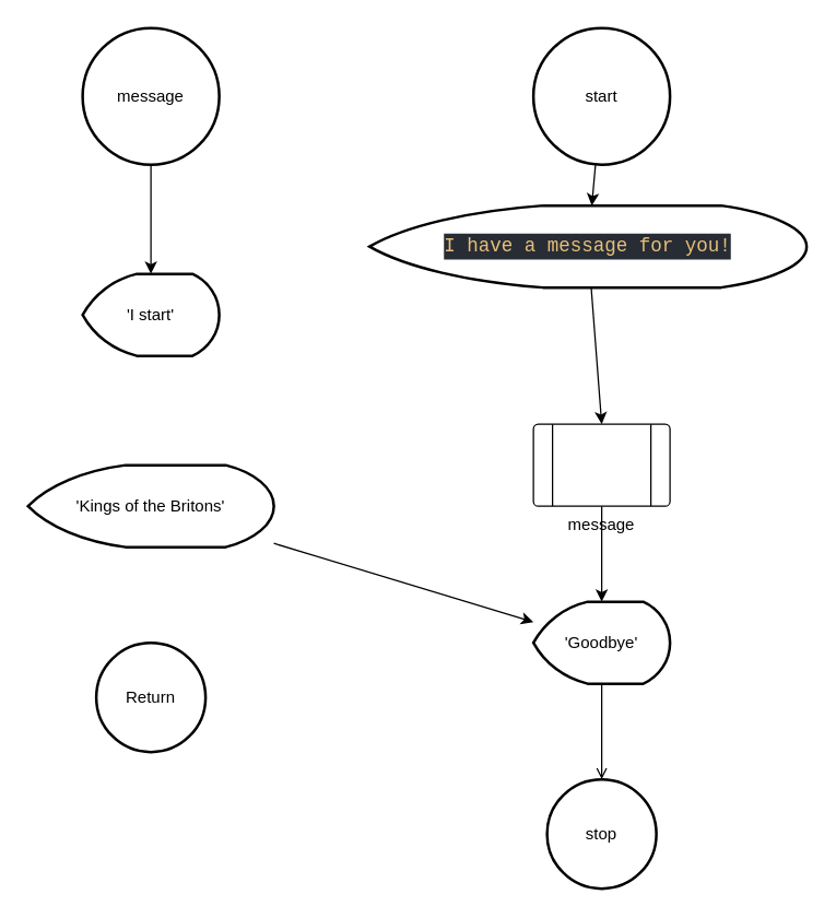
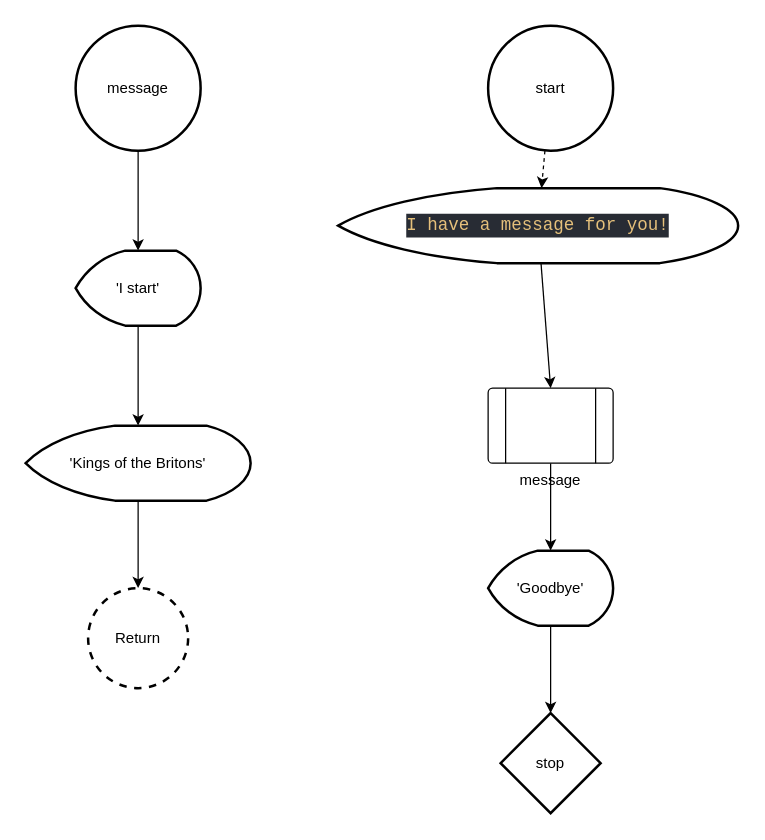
- <mxCell id="2" value="" style="edgeStyle=none;html=1;" edge="1" parent="1" source="3" target="5"><mxGeometry relative="1" as="geometry" /></mxCell>
+ <mxCell id="2" value="" style="edgeStyle=none;html=1;dashed=1;" edge="1" parent="1" source="3" target="5"><mxGeometry relative="1" as="geometry" /></mxCell>
+ <mxCell id="12" value="" style="edgeStyle=none;html=1;" edge="1" parent="1" source="13" target="15"><mxGeometry relative="1" as="geometry" /></mxCell>
- <mxCell id="14" value="" style="edgeStyle=none;html=1;" edge="1" parent="1" source="15" target="8"><mxGeometry relative="1" as="geometry" /></mxCell>
+ <mxCell id="14" value="" style="edgeStyle=none;html=1;" edge="1" parent="1" source="15" target="16"><mxGeometry relative="1" as="geometry" /></mxCell>
- <mxCell id="16" value="Return" style="ellipse;whiteSpace=wrap;html=1;strokeWidth=2;" vertex="1" parent="1"><mxGeometry x="70" y="470" width="80" height="80" as="geometry" /></mxCell>
+ <mxCell id="16" value="Return" style="ellipse;whiteSpace=wrap;html=1;strokeWidth=2;dashed=1;" vertex="1" parent="1"><mxGeometry x="70" y="470" width="80" height="80" as="geometry" /></mxCell>
- <mxCell id="7" value="" style="edgeStyle=none;html=1;endArrow=open;" edge="1" parent="1" source="8" target="9"><mxGeometry relative="1" as="geometry" /></mxCell>
+ <mxCell id="7" value="" style="edgeStyle=none;html=1;" edge="1" parent="1" source="8" target="9"><mxGeometry relative="1" as="geometry" /></mxCell>
- <mxCell id="9" value="stop" style="ellipse;whiteSpace=wrap;html=1;strokeWidth=2;" vertex="1" parent="1"><mxGeometry x="400" y="570" width="80" height="80" as="geometry" /></mxCell>
+ <mxCell id="9" value="stop" style="rhombus;whiteSpace=wrap;html=1;strokeWidth=2;" vertex="1" parent="1"><mxGeometry x="400" y="570" width="80" height="80" as="geometry" /></mxCell>
